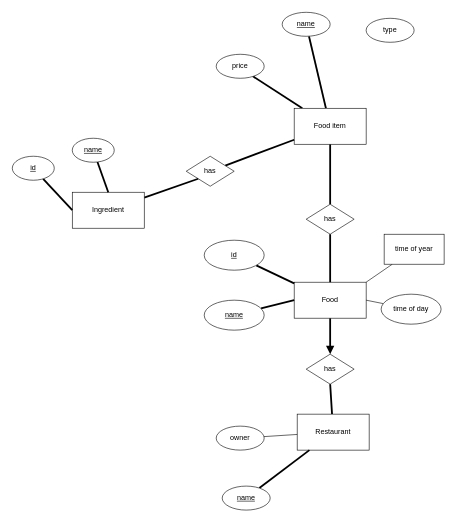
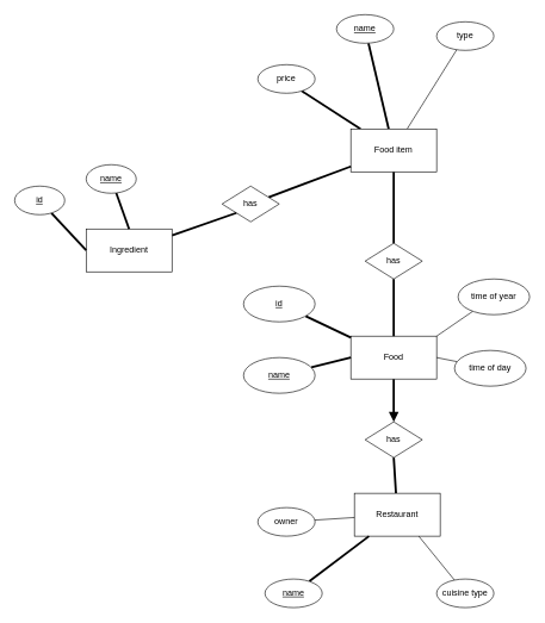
+ <mxCell id="11" style="edgeStyle=none;html=1;endArrow=none;endFill=0;" parent="1" source="13" target="16" edge="1"><mxGeometry relative="1" as="geometry" /></mxCell>
- <mxCell id="30" value="time of year" style="whiteSpace=wrap;html=1;rounded=0;" vertex="1" parent="1"><mxGeometry x="640" y="390" width="100" height="50" as="geometry" /></mxCell>
+ <mxCell id="30" value="time of year" style="ellipse;whiteSpace=wrap;html=1;" vertex="1" parent="1"><mxGeometry x="640" y="390" width="100" height="50" as="geometry" /></mxCell>
+ <mxCell id="17" style="edgeStyle=none;html=1;entryX=0.75;entryY=1;entryDx=0;entryDy=0;endArrow=none;endFill=0;" parent="1" source="18" target="3" edge="1"><mxGeometry relative="1" as="geometry" /></mxCell>
+ <mxCell id="18" value="cuisine type" style="ellipse;whiteSpace=wrap;html=1;" parent="1" vertex="1"><mxGeometry x="610" y="810" width="80" height="40" as="geometry" /></mxCell>
